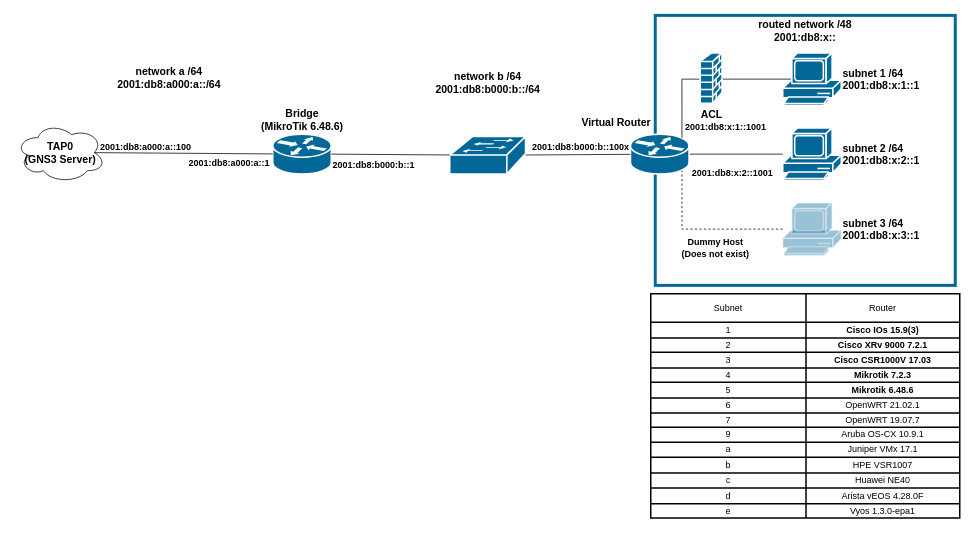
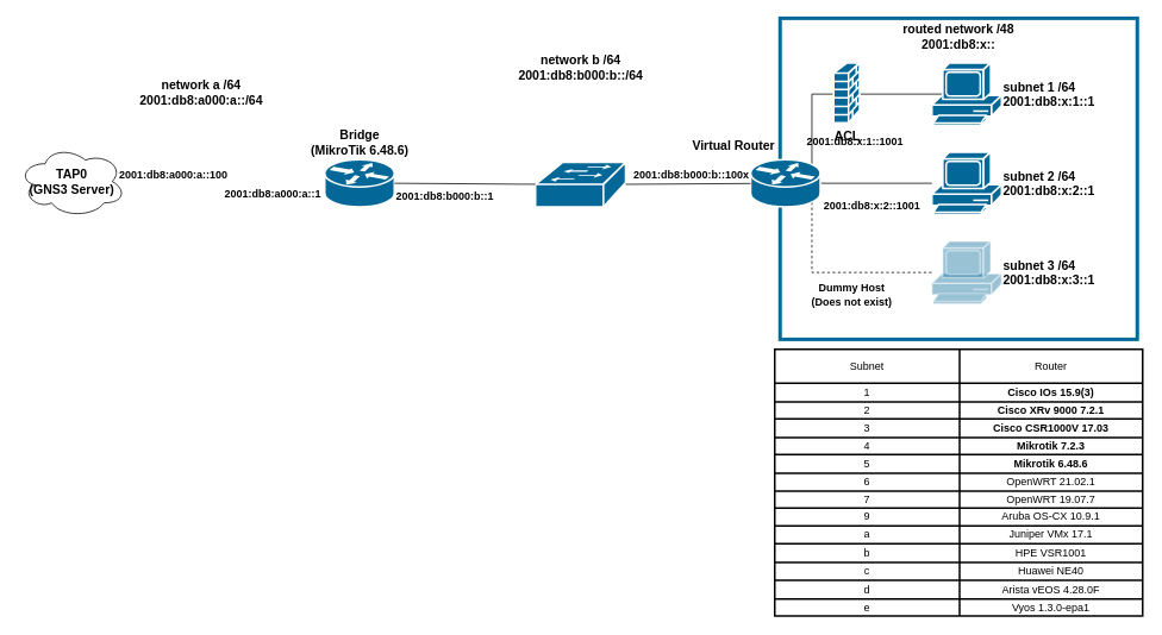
- <mxCell id="19" value="&lt;b&gt;network b /64&lt;br&gt;2001:db8:b000:b::/64&lt;/b&gt;" style="text;whiteSpace=wrap;html=1;fontSize=14;align=center;" vertex="1" parent="1"><mxGeometry x="584.5" y="87" width="130" height="50" as="geometry" /></mxCell>
+ <mxCell id="19" value="&lt;b&gt;network b /64&lt;br&gt;2001:db8:b000:b::/64&lt;/b&gt;" style="text;whiteSpace=wrap;html=1;fontSize=14;align=center;" vertex="1" parent="1"><mxGeometry x="584.5" y="52" width="130" height="50" as="geometry" /></mxCell>
- <mxCell id="21" value="&lt;b style=&quot;font-size: 12px;&quot;&gt;2001:db8:x:1::1001&lt;/b&gt;" style="text;whiteSpace=wrap;html=1;fontSize=12;" vertex="1" parent="1"><mxGeometry x="911" y="154.5" width="130" height="24" as="geometry" /></mxCell>
+ <mxCell id="21" value="&lt;b style=&quot;font-size: 12px;&quot;&gt;2001:db8:x:1::1001&lt;/b&gt;" style="text;whiteSpace=wrap;html=1;fontSize=12;" vertex="1" parent="1"><mxGeometry x="901" y="144.5" width="130" height="24" as="geometry" /></mxCell>
- <mxCell id="18" value="" style="endArrow=none;html=1;rounded=0;fontSize=12;exitX=0.875;exitY=0.5;exitDx=0;exitDy=0;exitPerimeter=0;startArrow=none;" edge="1" parent="1" source="14" target="13"><mxGeometry width="50" height="50" relative="1" as="geometry"><mxPoint x="645" y="297" as="sourcePoint" /><mxPoint x="695" y="247" as="targetPoint" /></mxGeometry></mxCell>
- <mxCell id="56" value="HPE VSR1007" style="shape=partialRectangle;html=1;whiteSpace=wrap;connectable=0;fillColor=none;top=0;left=0;bottom=0;right=0;overflow=hidden;fontSize=12;strokeWidth=2;" vertex="1" parent="54"><mxGeometry x="207" width="205" height="21" as="geometry"><mxRectangle width="205" height="21" as="alternateBounds" /></mxGeometry></mxCell>
+ <mxCell id="56" value="HPE VSR1001" style="shape=partialRectangle;html=1;whiteSpace=wrap;connectable=0;fillColor=none;top=0;left=0;bottom=0;right=0;overflow=hidden;fontSize=12;strokeWidth=2;" vertex="1" parent="54"><mxGeometry x="207" width="205" height="21" as="geometry"><mxRectangle width="205" height="21" as="alternateBounds" /></mxGeometry></mxCell>
